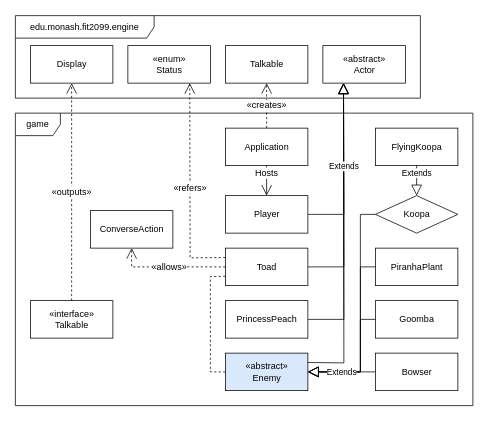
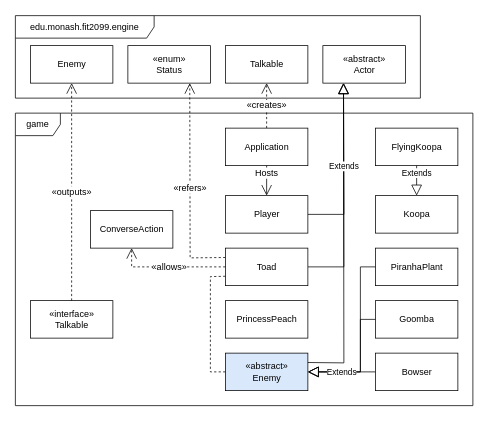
- <mxCell id="23" value="Display" style="html=1;" vertex="1" parent="1"><mxGeometry x="40" y="60" width="110" height="50" as="geometry" /></mxCell>
+ <mxCell id="23" value="Enemy" style="html=1;" vertex="1" parent="1"><mxGeometry x="40" y="60" width="110" height="50" as="geometry" /></mxCell>
- <mxCell id="19" value="Koopa" style="rhombus;html=1;" parent="1" vertex="1"><mxGeometry x="500" y="260" width="110" height="50" as="geometry" /></mxCell>
+ <mxCell id="19" value="Koopa" style="html=1;" parent="1" vertex="1"><mxGeometry x="500" y="260" width="110" height="50" as="geometry" /></mxCell>
- <mxCell id="28" value="" style="endArrow=block;endSize=12;html=1;endFill=0;entryX=1;entryY=0.5;entryDx=0;entryDy=0;exitX=0;exitY=0.5;exitDx=0;exitDy=0;rounded=0;" edge="1" parent="1" source="19" target="20"><mxGeometry width="160" relative="1" as="geometry"><mxPoint x="625" y="250" as="sourcePoint" /><mxPoint x="250" y="245" as="targetPoint" /><Array as="points"><mxPoint x="480" y="285" /><mxPoint x="480" y="495" /></Array></mxGeometry></mxCell>
- <mxCell id="30" value="" style="endArrow=block;endSize=12;html=1;endFill=0;exitX=1;exitY=0.5;exitDx=0;exitDy=0;entryX=0.25;entryY=1;entryDx=0;entryDy=0;rounded=0;" edge="1" parent="1" source="14" target="11"><mxGeometry width="160" relative="1" as="geometry"><mxPoint x="210" y="235" as="sourcePoint" /><mxPoint x="185" y="125" as="targetPoint" /><Array as="points"><mxPoint x="458" y="425" /></Array></mxGeometry></mxCell>
